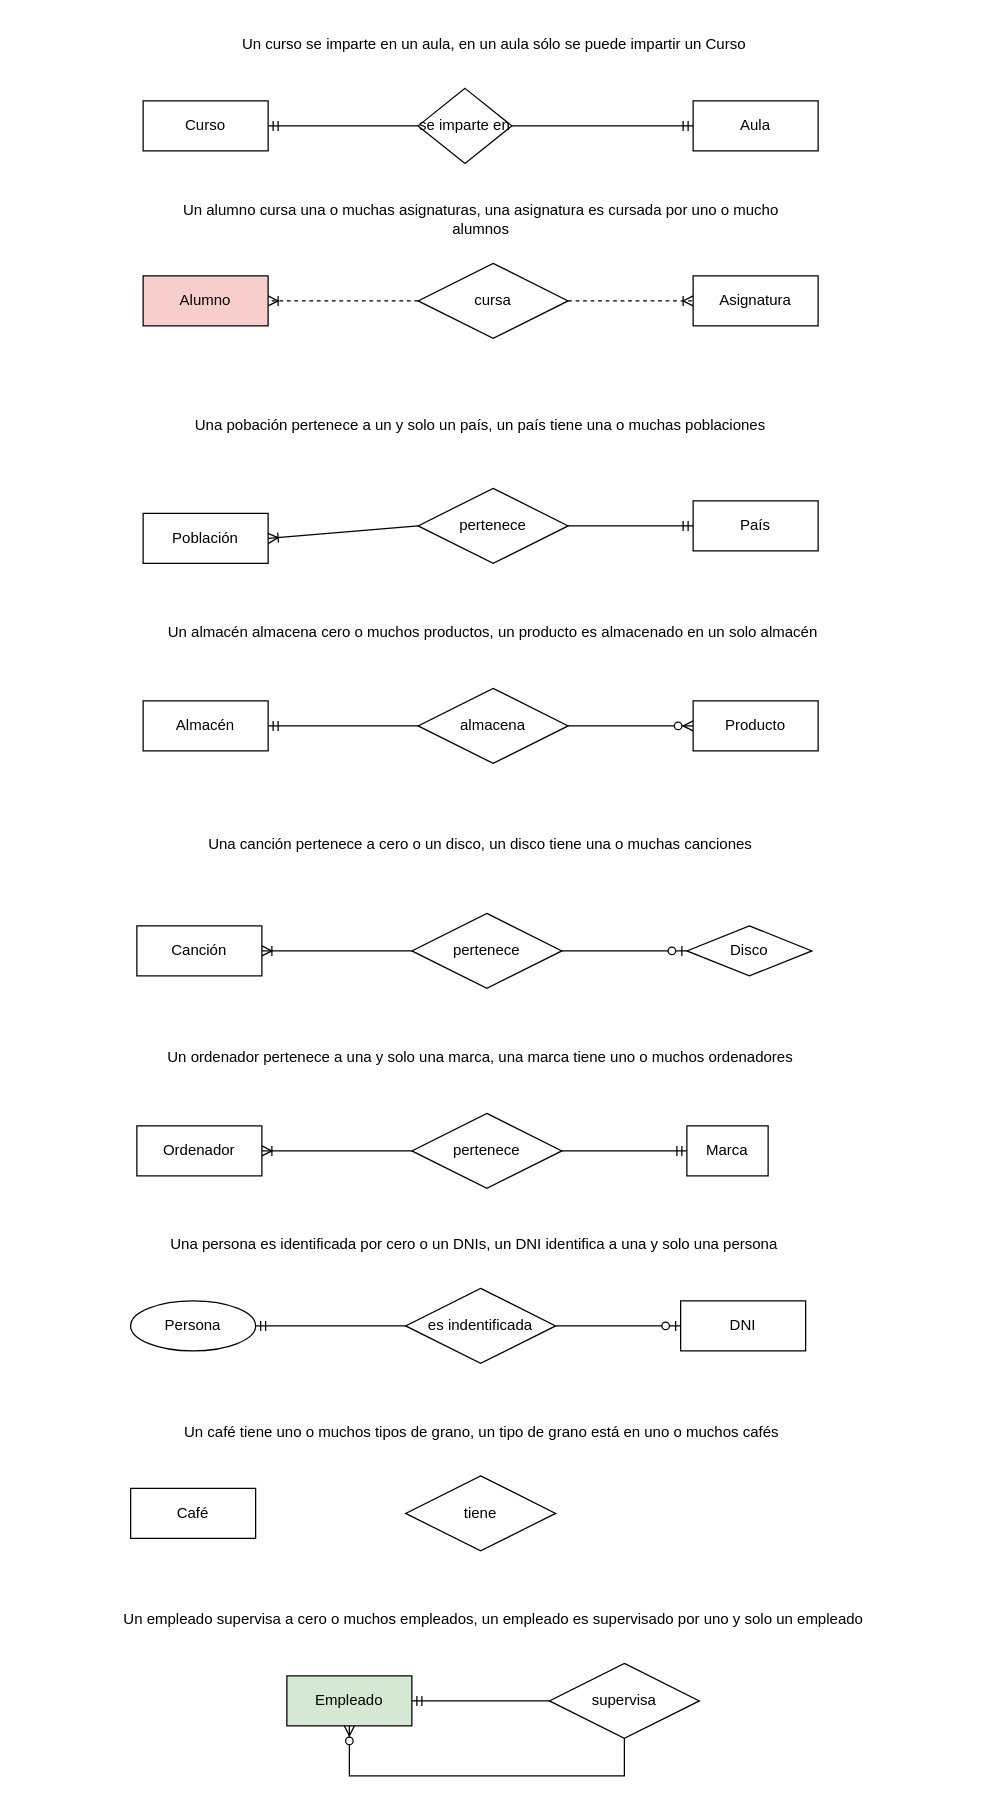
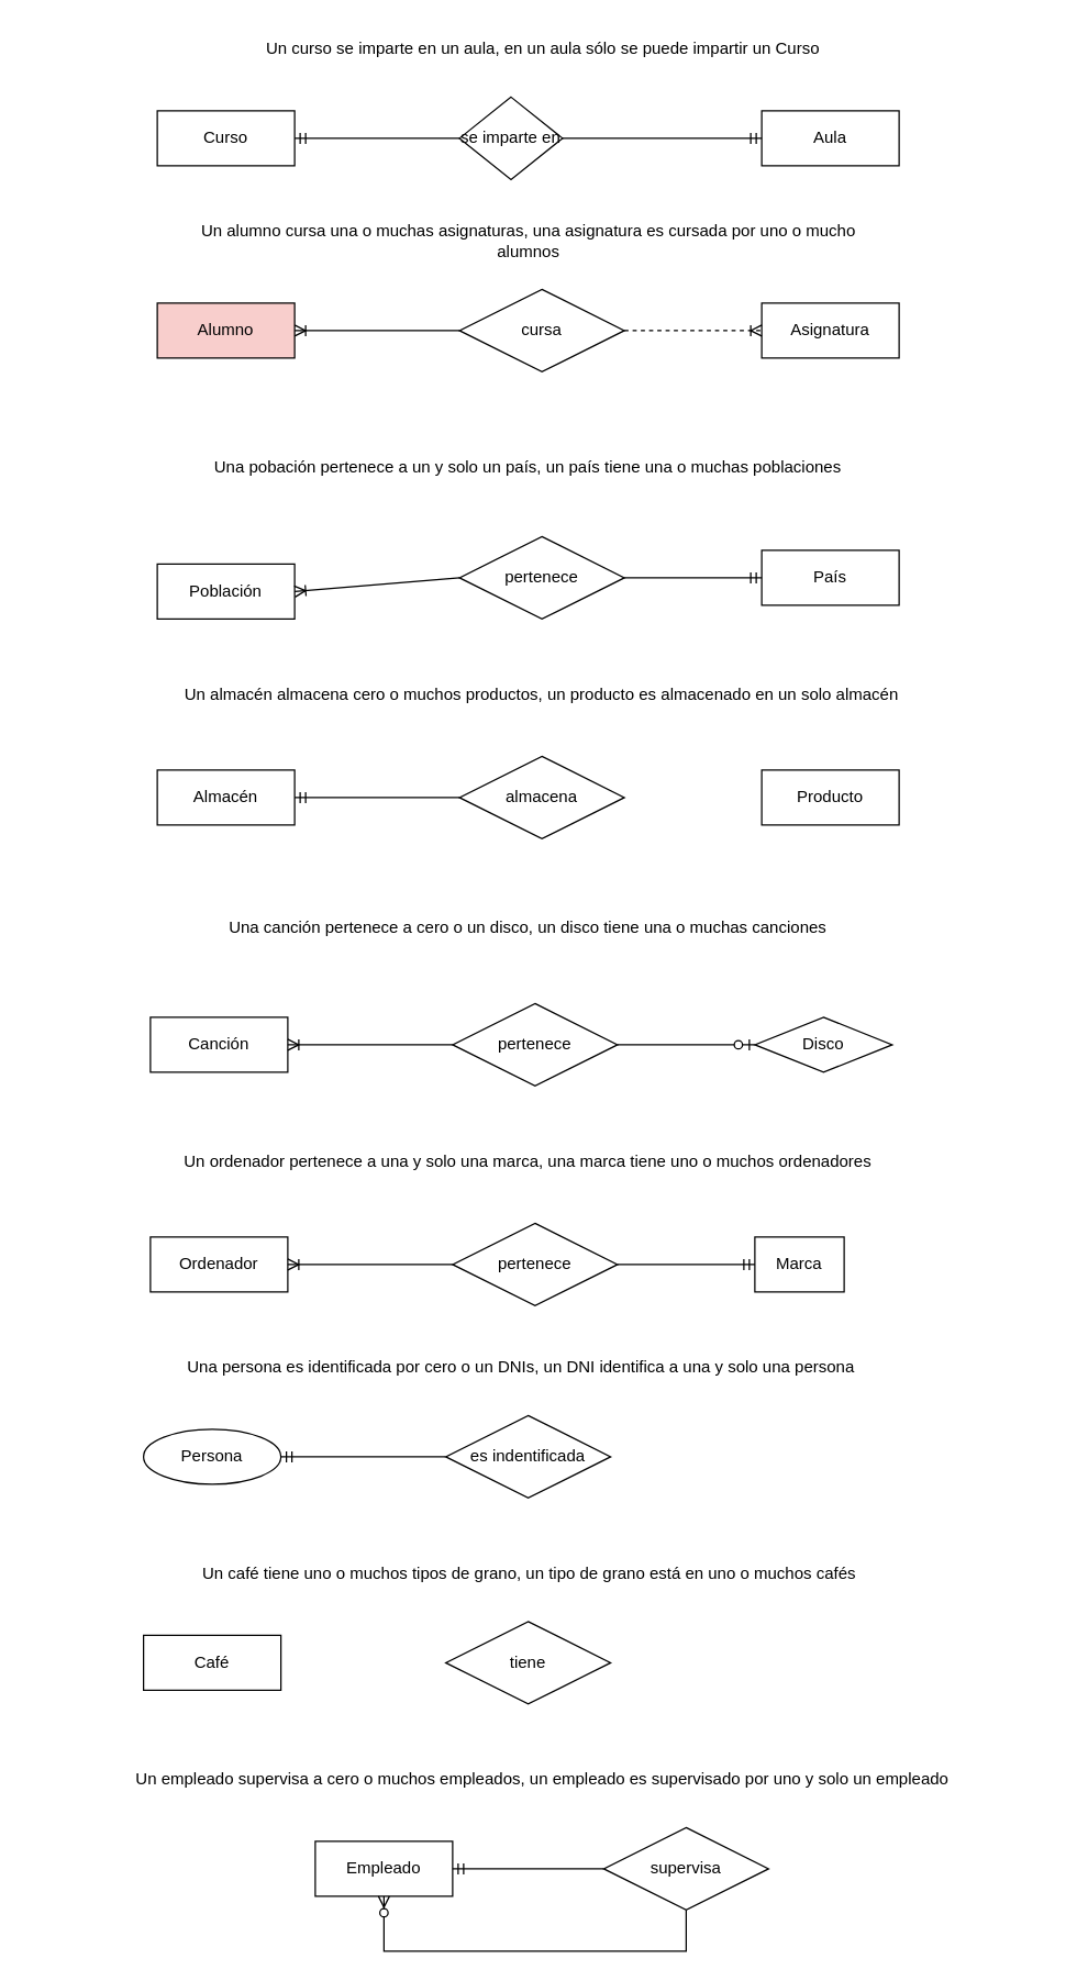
- <mxCell id="11" value="" style="fontSize=12;html=1;endArrow=ERoneToMany;rounded=0;entryX=1;entryY=0.5;entryDx=0;entryDy=0;exitX=0;exitY=0.5;exitDx=0;exitDy=0;dashed=1;" parent="1" source="9" target="7" edge="1"><mxGeometry width="100" height="100" relative="1" as="geometry"><mxPoint x="454" y="300" as="sourcePoint" /><mxPoint x="354" y="310" as="targetPoint" /></mxGeometry></mxCell>
+ <mxCell id="11" value="" style="fontSize=12;html=1;endArrow=ERoneToMany;rounded=0;entryX=1;entryY=0.5;entryDx=0;entryDy=0;exitX=0;exitY=0.5;exitDx=0;exitDy=0;" parent="1" source="9" target="7" edge="1"><mxGeometry width="100" height="100" relative="1" as="geometry"><mxPoint x="454" y="300" as="sourcePoint" /><mxPoint x="354" y="310" as="targetPoint" /></mxGeometry></mxCell>
- <mxCell id="20" value="" style="fontSize=12;html=1;endArrow=ERzeroToMany;endFill=1;rounded=0;entryX=0;entryY=0.5;entryDx=0;entryDy=0;exitX=1;exitY=0.5;exitDx=0;exitDy=0;" parent="1" source="19" target="18" edge="1"><mxGeometry width="100" height="100" relative="1" as="geometry"><mxPoint x="364" y="600" as="sourcePoint" /><mxPoint x="464" y="500" as="targetPoint" /></mxGeometry></mxCell>
- <mxCell id="36" value="" style="fontSize=12;html=1;endArrow=ERzeroToOne;endFill=1;rounded=0;entryX=0;entryY=0.5;entryDx=0;entryDy=0;exitX=1;exitY=0.5;exitDx=0;exitDy=0;" parent="1" source="35" target="34" edge="1"><mxGeometry width="100" height="100" relative="1" as="geometry"><mxPoint x="274" y="1170" as="sourcePoint" /><mxPoint x="374" y="1070" as="targetPoint" /></mxGeometry></mxCell>
- <mxCell id="34" value="DNI" style="whiteSpace=wrap;html=1;align=center;" parent="1" vertex="1"><mxGeometry x="544" y="1040" width="100" height="40" as="geometry" /></mxCell>
- <mxCell id="47" value="Empleado" style="whiteSpace=wrap;html=1;align=center;fillColor=#d5e8d4;" vertex="1" parent="1"><mxGeometry x="229" y="1340" width="100" height="40" as="geometry" /></mxCell>
+ <mxCell id="47" value="Empleado" style="whiteSpace=wrap;html=1;align=center;" vertex="1" parent="1"><mxGeometry x="229" y="1340" width="100" height="40" as="geometry" /></mxCell>
